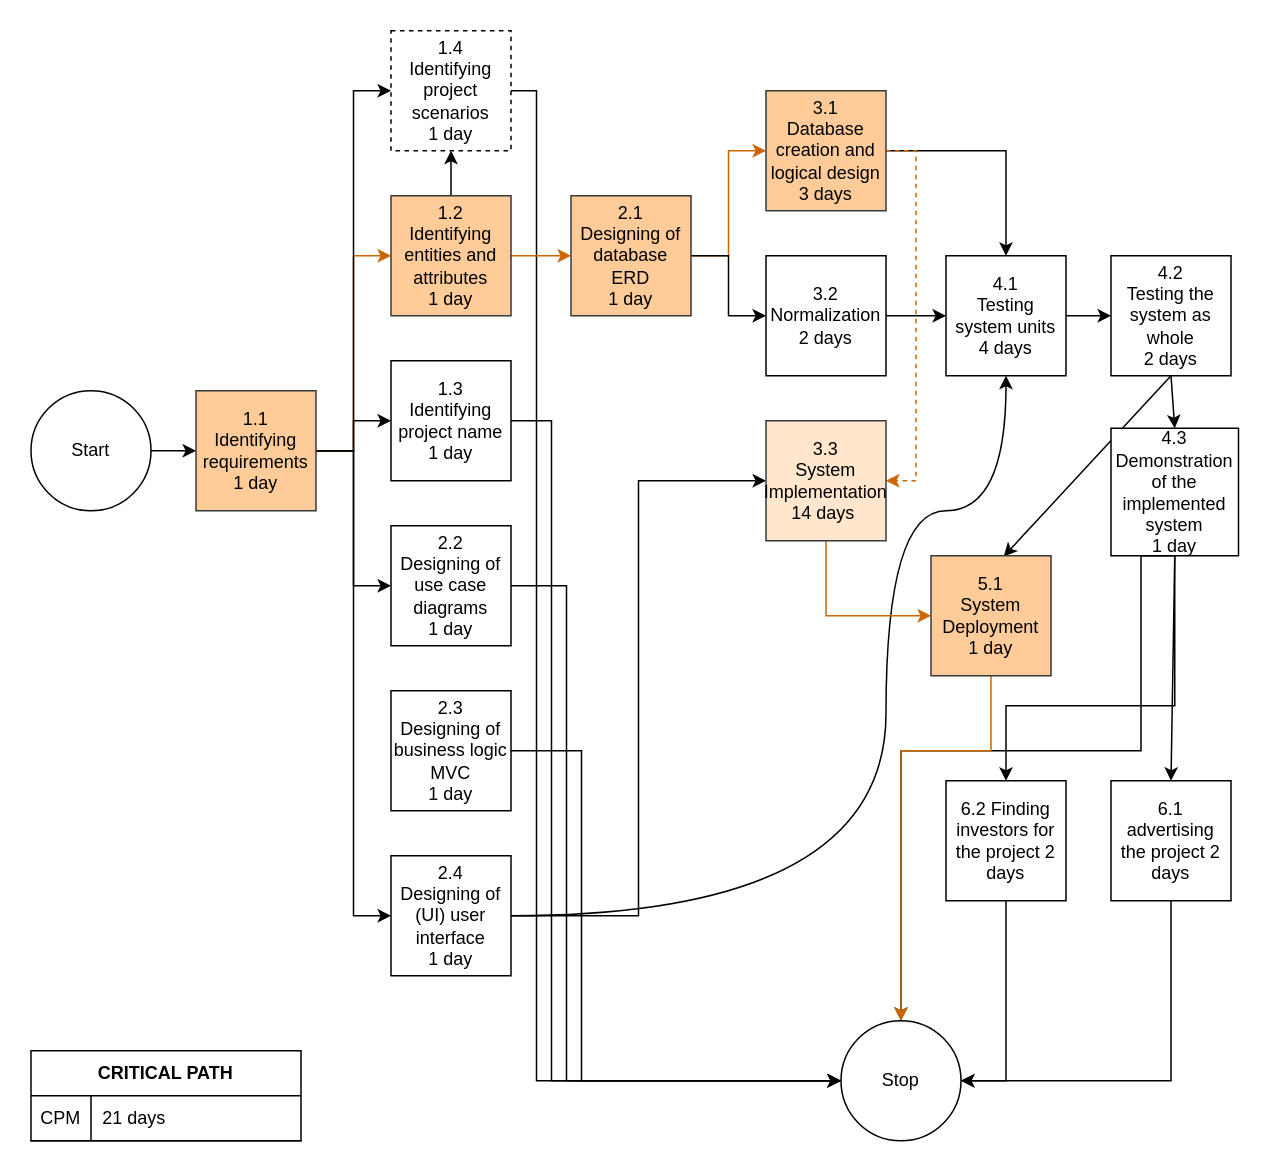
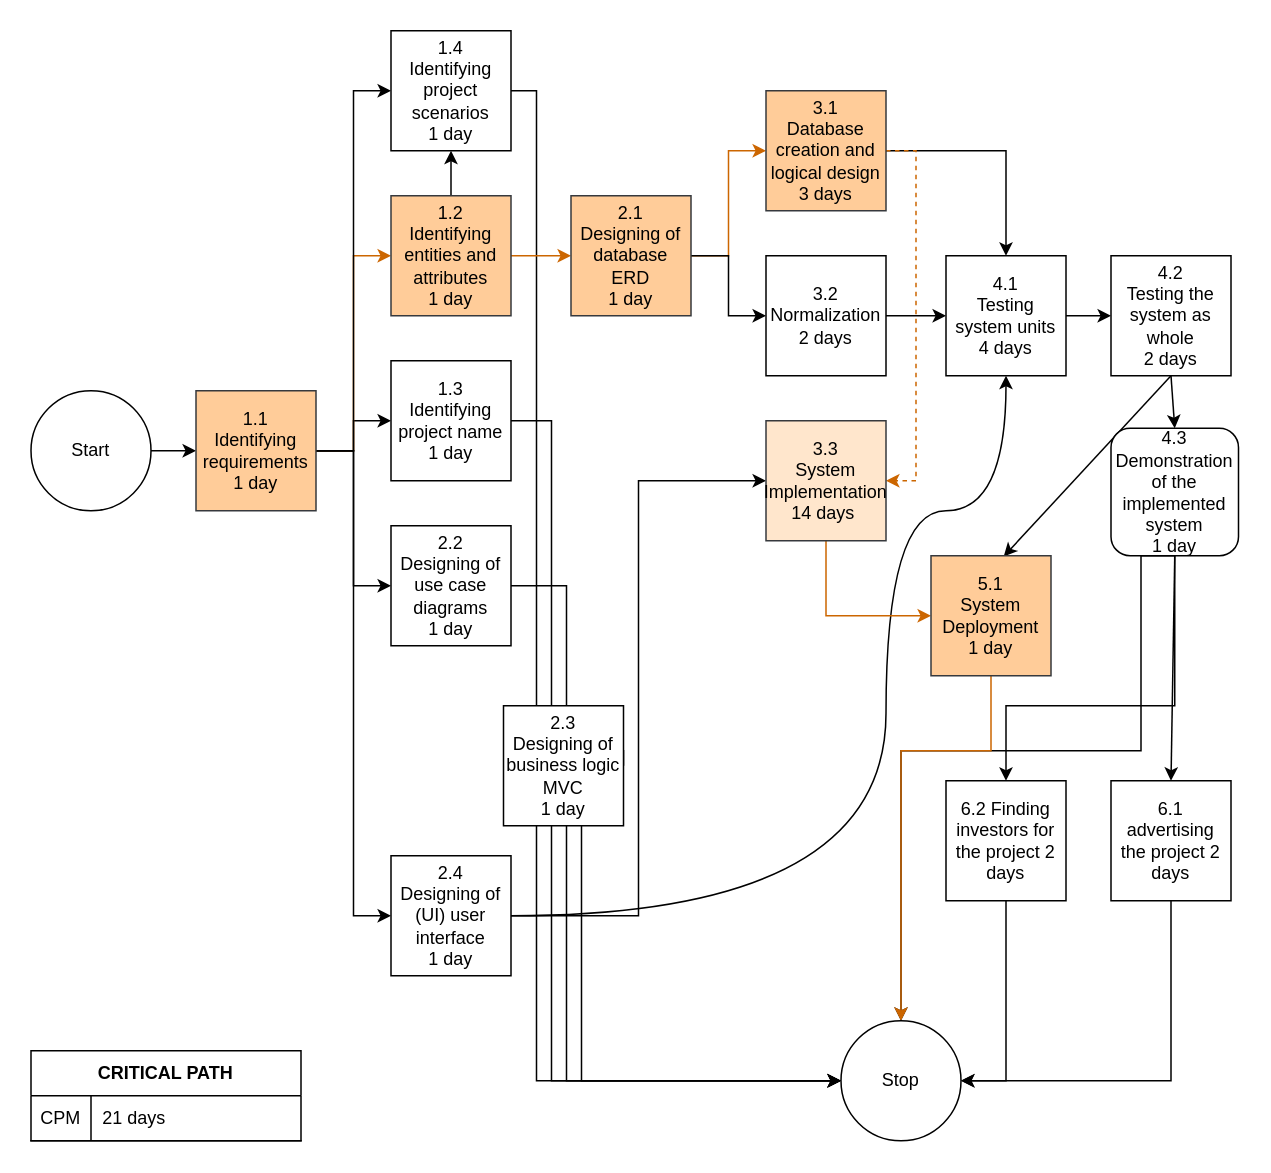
- <mxCell id="11" value="&lt;span data-lucid-type=&quot;application/vnd.lucid.text&quot; data-lucid-content=&quot;{&amp;quot;t&amp;quot;:&amp;quot;1.4\nIdentifying project scenarios\n1 day&amp;quot;,&amp;quot;m&amp;quot;:[{&amp;quot;s&amp;quot;:0,&amp;quot;n&amp;quot;:&amp;quot;a&amp;quot;,&amp;quot;v&amp;quot;:&amp;quot;center&amp;quot;},{&amp;quot;s&amp;quot;:0,&amp;quot;n&amp;quot;:&amp;quot;s&amp;quot;,&amp;quot;v&amp;quot;:21.333,&amp;quot;e&amp;quot;:39},{&amp;quot;s&amp;quot;:0,&amp;quot;n&amp;quot;:&amp;quot;c&amp;quot;,&amp;quot;v&amp;quot;:&amp;quot;#c92d39ff&amp;quot;,&amp;quot;e&amp;quot;:39},{&amp;quot;s&amp;quot;:4,&amp;quot;n&amp;quot;:&amp;quot;a&amp;quot;,&amp;quot;v&amp;quot;:&amp;quot;center&amp;quot;},{&amp;quot;s&amp;quot;:34,&amp;quot;n&amp;quot;:&amp;quot;a&amp;quot;,&amp;quot;v&amp;quot;:&amp;quot;center&amp;quot;}]}&quot; style=&quot;font-size: 12px;&quot;&gt;&lt;span style=&quot;font-size: 12px;&quot;&gt;1.4&lt;br style=&quot;font-size: 12px;&quot;&gt;&lt;/span&gt;&lt;span style=&quot;font-size: 12px;&quot;&gt;Identifying project scenarios&lt;br style=&quot;font-size: 12px;&quot;&gt;&lt;/span&gt;&lt;span style=&quot;font-size: 12px;&quot;&gt;1 day&lt;/span&gt;&lt;/span&gt;" style="whiteSpace=wrap;html=1;aspect=fixed;fontSize=12;dashed=1;" vertex="1" parent="1"><mxGeometry x="260" y="20" width="80" height="80" as="geometry" /></mxCell>
+ <mxCell id="11" value="&lt;span data-lucid-type=&quot;application/vnd.lucid.text&quot; data-lucid-content=&quot;{&amp;quot;t&amp;quot;:&amp;quot;1.4\nIdentifying project scenarios\n1 day&amp;quot;,&amp;quot;m&amp;quot;:[{&amp;quot;s&amp;quot;:0,&amp;quot;n&amp;quot;:&amp;quot;a&amp;quot;,&amp;quot;v&amp;quot;:&amp;quot;center&amp;quot;},{&amp;quot;s&amp;quot;:0,&amp;quot;n&amp;quot;:&amp;quot;s&amp;quot;,&amp;quot;v&amp;quot;:21.333,&amp;quot;e&amp;quot;:39},{&amp;quot;s&amp;quot;:0,&amp;quot;n&amp;quot;:&amp;quot;c&amp;quot;,&amp;quot;v&amp;quot;:&amp;quot;#c92d39ff&amp;quot;,&amp;quot;e&amp;quot;:39},{&amp;quot;s&amp;quot;:4,&amp;quot;n&amp;quot;:&amp;quot;a&amp;quot;,&amp;quot;v&amp;quot;:&amp;quot;center&amp;quot;},{&amp;quot;s&amp;quot;:34,&amp;quot;n&amp;quot;:&amp;quot;a&amp;quot;,&amp;quot;v&amp;quot;:&amp;quot;center&amp;quot;}]}&quot; style=&quot;font-size: 12px;&quot;&gt;&lt;span style=&quot;font-size: 12px;&quot;&gt;1.4&lt;br style=&quot;font-size: 12px;&quot;&gt;&lt;/span&gt;&lt;span style=&quot;font-size: 12px;&quot;&gt;Identifying project scenarios&lt;br style=&quot;font-size: 12px;&quot;&gt;&lt;/span&gt;&lt;span style=&quot;font-size: 12px;&quot;&gt;1 day&lt;/span&gt;&lt;/span&gt;" style="whiteSpace=wrap;html=1;aspect=fixed;fontSize=12;" vertex="1" parent="1"><mxGeometry x="260" y="20" width="80" height="80" as="geometry" /></mxCell>
- <mxCell id="42" value="&lt;span data-lucid-type=&quot;application/vnd.lucid.text&quot; data-lucid-content=&quot;{&amp;quot;t&amp;quot;:&amp;quot;4.3\nDemonstration of the implemented system\n1 day&amp;quot;,&amp;quot;m&amp;quot;:[{&amp;quot;s&amp;quot;:0,&amp;quot;n&amp;quot;:&amp;quot;a&amp;quot;,&amp;quot;v&amp;quot;:&amp;quot;center&amp;quot;},{&amp;quot;s&amp;quot;:0,&amp;quot;n&amp;quot;:&amp;quot;c&amp;quot;,&amp;quot;v&amp;quot;:&amp;quot;#c92d39ff&amp;quot;,&amp;quot;e&amp;quot;:49},{&amp;quot;s&amp;quot;:0,&amp;quot;n&amp;quot;:&amp;quot;s&amp;quot;,&amp;quot;v&amp;quot;:21.333,&amp;quot;e&amp;quot;:49},{&amp;quot;s&amp;quot;:4,&amp;quot;n&amp;quot;:&amp;quot;a&amp;quot;,&amp;quot;v&amp;quot;:&amp;quot;center&amp;quot;},{&amp;quot;s&amp;quot;:44,&amp;quot;n&amp;quot;:&amp;quot;a&amp;quot;,&amp;quot;v&amp;quot;:&amp;quot;center&amp;quot;}]}&quot; style=&quot;font-size: 12px;&quot;&gt;&lt;span style=&quot;font-size: 12px;&quot;&gt;4.3&lt;br style=&quot;font-size: 12px;&quot;&gt;&lt;/span&gt;&lt;span style=&quot;font-size: 12px;&quot;&gt;Demonstration of the implemented system&lt;br style=&quot;font-size: 12px;&quot;&gt;&lt;/span&gt;&lt;span style=&quot;font-size: 12px;&quot;&gt;1 day&lt;/span&gt;&lt;/span&gt;" style="whiteSpace=wrap;html=1;aspect=fixed;fontSize=12;" vertex="1" parent="1"><mxGeometry x="740" y="285" width="85" height="85" as="geometry" /></mxCell>
+ <mxCell id="42" value="&lt;span data-lucid-type=&quot;application/vnd.lucid.text&quot; data-lucid-content=&quot;{&amp;quot;t&amp;quot;:&amp;quot;4.3\nDemonstration of the implemented system\n1 day&amp;quot;,&amp;quot;m&amp;quot;:[{&amp;quot;s&amp;quot;:0,&amp;quot;n&amp;quot;:&amp;quot;a&amp;quot;,&amp;quot;v&amp;quot;:&amp;quot;center&amp;quot;},{&amp;quot;s&amp;quot;:0,&amp;quot;n&amp;quot;:&amp;quot;c&amp;quot;,&amp;quot;v&amp;quot;:&amp;quot;#c92d39ff&amp;quot;,&amp;quot;e&amp;quot;:49},{&amp;quot;s&amp;quot;:0,&amp;quot;n&amp;quot;:&amp;quot;s&amp;quot;,&amp;quot;v&amp;quot;:21.333,&amp;quot;e&amp;quot;:49},{&amp;quot;s&amp;quot;:4,&amp;quot;n&amp;quot;:&amp;quot;a&amp;quot;,&amp;quot;v&amp;quot;:&amp;quot;center&amp;quot;},{&amp;quot;s&amp;quot;:44,&amp;quot;n&amp;quot;:&amp;quot;a&amp;quot;,&amp;quot;v&amp;quot;:&amp;quot;center&amp;quot;}]}&quot; style=&quot;font-size: 12px;&quot;&gt;&lt;span style=&quot;font-size: 12px;&quot;&gt;4.3&lt;br style=&quot;font-size: 12px;&quot;&gt;&lt;/span&gt;&lt;span style=&quot;font-size: 12px;&quot;&gt;Demonstration of the implemented system&lt;br style=&quot;font-size: 12px;&quot;&gt;&lt;/span&gt;&lt;span style=&quot;font-size: 12px;&quot;&gt;1 day&lt;/span&gt;&lt;/span&gt;" style="whiteSpace=wrap;html=1;aspect=fixed;fontSize=12;rounded=1;" vertex="1" parent="1"><mxGeometry x="740" y="285" width="85" height="85" as="geometry" /></mxCell>
- <mxCell id="20" value="&lt;span data-lucid-type=&quot;application/vnd.lucid.text&quot; data-lucid-content=&quot;{&amp;quot;t&amp;quot;:&amp;quot;2.3\nDesigning of business logic MVC\n1 day&amp;quot;,&amp;quot;m&amp;quot;:[{&amp;quot;s&amp;quot;:0,&amp;quot;n&amp;quot;:&amp;quot;a&amp;quot;,&amp;quot;v&amp;quot;:&amp;quot;center&amp;quot;},{&amp;quot;s&amp;quot;:0,&amp;quot;n&amp;quot;:&amp;quot;c&amp;quot;,&amp;quot;v&amp;quot;:&amp;quot;#c92d39ff&amp;quot;,&amp;quot;e&amp;quot;:41},{&amp;quot;s&amp;quot;:0,&amp;quot;n&amp;quot;:&amp;quot;s&amp;quot;,&amp;quot;v&amp;quot;:21.333,&amp;quot;e&amp;quot;:41},{&amp;quot;s&amp;quot;:4,&amp;quot;n&amp;quot;:&amp;quot;a&amp;quot;,&amp;quot;v&amp;quot;:&amp;quot;center&amp;quot;},{&amp;quot;s&amp;quot;:36,&amp;quot;n&amp;quot;:&amp;quot;a&amp;quot;,&amp;quot;v&amp;quot;:&amp;quot;center&amp;quot;}]}&quot; style=&quot;font-size: 12px;&quot;&gt;&lt;span style=&quot;font-size: 12px;&quot;&gt;2.3&lt;br style=&quot;font-size: 12px;&quot;&gt;&lt;/span&gt;&lt;span style=&quot;font-size: 12px;&quot;&gt;Designing of business logic MVC&lt;br style=&quot;font-size: 12px;&quot;&gt;&lt;/span&gt;&lt;span style=&quot;font-size: 12px;&quot;&gt;1 day&lt;/span&gt;&lt;/span&gt;" style="whiteSpace=wrap;html=1;aspect=fixed;fontSize=12;" vertex="1" parent="1"><mxGeometry x="260" y="460" width="80" height="80" as="geometry" /></mxCell>
+ <mxCell id="20" value="&lt;span data-lucid-type=&quot;application/vnd.lucid.text&quot; data-lucid-content=&quot;{&amp;quot;t&amp;quot;:&amp;quot;2.3\nDesigning of business logic MVC\n1 day&amp;quot;,&amp;quot;m&amp;quot;:[{&amp;quot;s&amp;quot;:0,&amp;quot;n&amp;quot;:&amp;quot;a&amp;quot;,&amp;quot;v&amp;quot;:&amp;quot;center&amp;quot;},{&amp;quot;s&amp;quot;:0,&amp;quot;n&amp;quot;:&amp;quot;c&amp;quot;,&amp;quot;v&amp;quot;:&amp;quot;#c92d39ff&amp;quot;,&amp;quot;e&amp;quot;:41},{&amp;quot;s&amp;quot;:0,&amp;quot;n&amp;quot;:&amp;quot;s&amp;quot;,&amp;quot;v&amp;quot;:21.333,&amp;quot;e&amp;quot;:41},{&amp;quot;s&amp;quot;:4,&amp;quot;n&amp;quot;:&amp;quot;a&amp;quot;,&amp;quot;v&amp;quot;:&amp;quot;center&amp;quot;},{&amp;quot;s&amp;quot;:36,&amp;quot;n&amp;quot;:&amp;quot;a&amp;quot;,&amp;quot;v&amp;quot;:&amp;quot;center&amp;quot;}]}&quot; style=&quot;font-size: 12px;&quot;&gt;&lt;span style=&quot;font-size: 12px;&quot;&gt;2.3&lt;br style=&quot;font-size: 12px;&quot;&gt;&lt;/span&gt;&lt;span style=&quot;font-size: 12px;&quot;&gt;Designing of business logic MVC&lt;br style=&quot;font-size: 12px;&quot;&gt;&lt;/span&gt;&lt;span style=&quot;font-size: 12px;&quot;&gt;1 day&lt;/span&gt;&lt;/span&gt;" style="whiteSpace=wrap;html=1;aspect=fixed;fontSize=12;" vertex="1" parent="1"><mxGeometry x="335" y="470" width="80" height="80" as="geometry" /></mxCell>
